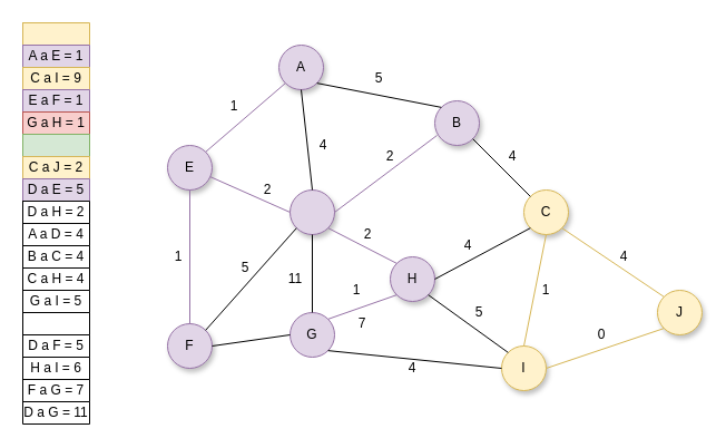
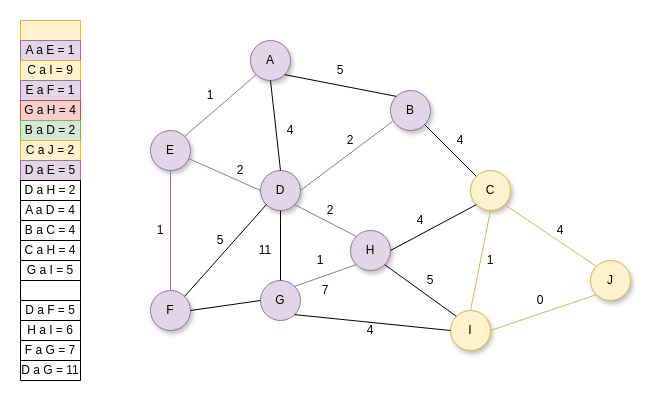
- <mxCell id="71" value="G a H = 1" style="shape=partialRectangle;html=1;whiteSpace=wrap;connectable=0;overflow=hidden;fillColor=none;top=0;left=0;bottom=0;right=0;" parent="70" vertex="1"><mxGeometry width="60" height="20" as="geometry" /></mxCell>
+ <mxCell id="71" value="G a H = 4" style="shape=partialRectangle;html=1;whiteSpace=wrap;connectable=0;overflow=hidden;fillColor=none;top=0;left=0;bottom=0;right=0;" parent="70" vertex="1"><mxGeometry width="60" height="20" as="geometry" /></mxCell>
+ <mxCell id="74" value="B a D = 2" style="shape=partialRectangle;html=1;whiteSpace=wrap;connectable=0;overflow=hidden;fillColor=none;top=0;left=0;bottom=0;right=0;" parent="73" vertex="1"><mxGeometry width="60" height="20" as="geometry" /></mxCell>
+ <mxCell id="9" value="D" style="text;html=1;strokeColor=none;fillColor=none;align=center;verticalAlign=middle;whiteSpace=wrap;rounded=0;shadow=0;" parent="1" vertex="1"><mxGeometry x="270" y="180" width="20" height="20" as="geometry" /></mxCell>
